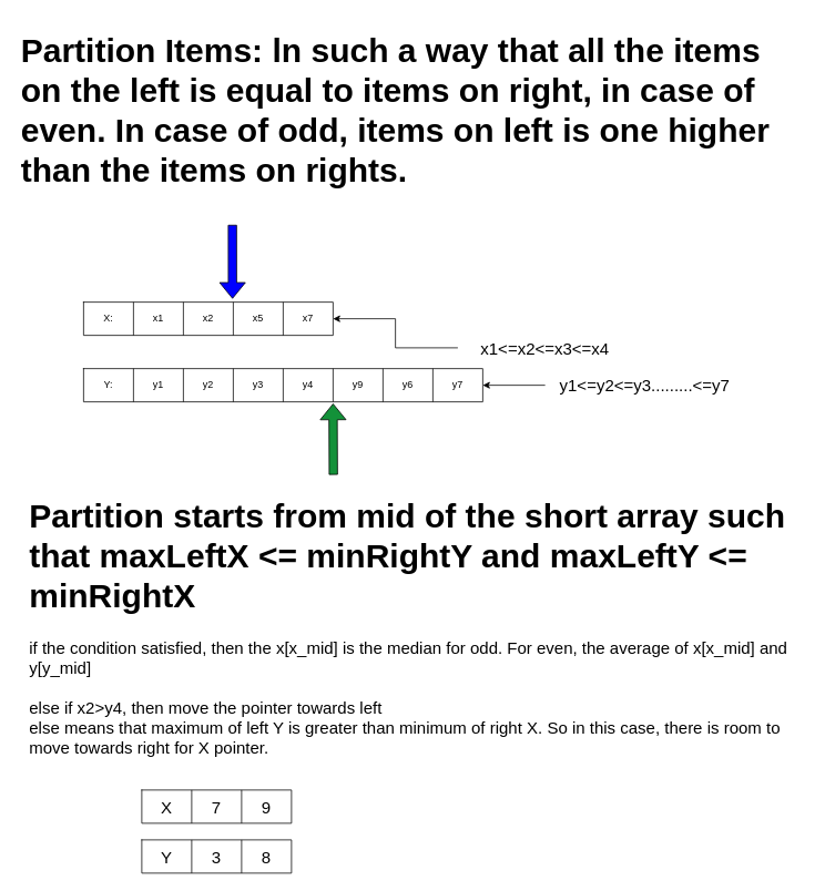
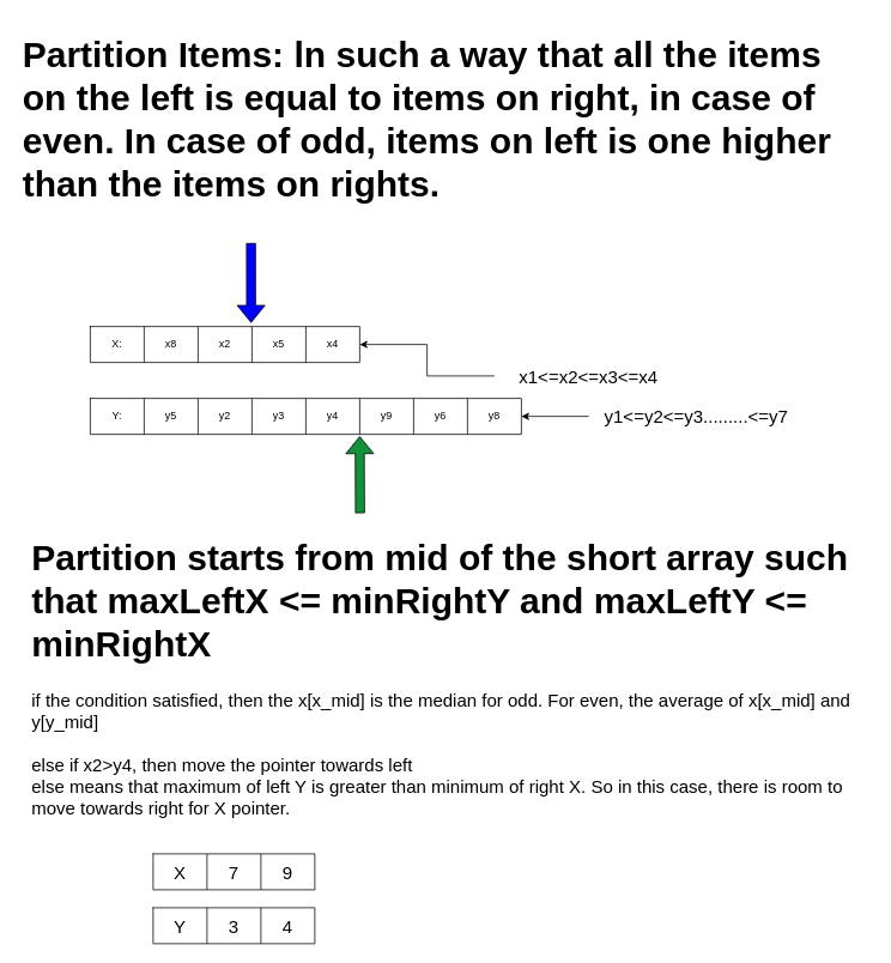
- <mxCell id="5" value="x1" style="shape=partialRectangle;html=1;whiteSpace=wrap;connectable=0;overflow=hidden;fillColor=none;top=0;left=0;bottom=0;right=0;pointerEvents=1;" parent="3" vertex="1"><mxGeometry x="60" width="60" height="40" as="geometry"><mxRectangle width="60" height="40" as="alternateBounds" /></mxGeometry></mxCell>
+ <mxCell id="5" value="x8" style="shape=partialRectangle;html=1;whiteSpace=wrap;connectable=0;overflow=hidden;fillColor=none;top=0;left=0;bottom=0;right=0;pointerEvents=1;" parent="3" vertex="1"><mxGeometry x="60" width="60" height="40" as="geometry"><mxRectangle width="60" height="40" as="alternateBounds" /></mxGeometry></mxCell>
- <mxCell id="8" value="x7" style="shape=partialRectangle;html=1;whiteSpace=wrap;connectable=0;overflow=hidden;fillColor=none;top=0;left=0;bottom=0;right=0;pointerEvents=1;" parent="3" vertex="1"><mxGeometry x="240" width="60" height="40" as="geometry"><mxRectangle width="60" height="40" as="alternateBounds" /></mxGeometry></mxCell>
+ <mxCell id="8" value="x4" style="shape=partialRectangle;html=1;whiteSpace=wrap;connectable=0;overflow=hidden;fillColor=none;top=0;left=0;bottom=0;right=0;pointerEvents=1;" parent="3" vertex="1"><mxGeometry x="240" width="60" height="40" as="geometry"><mxRectangle width="60" height="40" as="alternateBounds" /></mxGeometry></mxCell>
- <mxCell id="12" value="y1" style="shape=partialRectangle;html=1;whiteSpace=wrap;connectable=0;overflow=hidden;fillColor=none;top=0;left=0;bottom=0;right=0;pointerEvents=1;" parent="10" vertex="1"><mxGeometry x="60" width="60" height="40" as="geometry"><mxRectangle width="60" height="40" as="alternateBounds" /></mxGeometry></mxCell>
+ <mxCell id="12" value="y5" style="shape=partialRectangle;html=1;whiteSpace=wrap;connectable=0;overflow=hidden;fillColor=none;top=0;left=0;bottom=0;right=0;pointerEvents=1;" parent="10" vertex="1"><mxGeometry x="60" width="60" height="40" as="geometry"><mxRectangle width="60" height="40" as="alternateBounds" /></mxGeometry></mxCell>
- <mxCell id="18" value="y7" style="shape=partialRectangle;html=1;whiteSpace=wrap;connectable=0;overflow=hidden;fillColor=none;top=0;left=0;bottom=0;right=0;pointerEvents=1;" parent="10" vertex="1"><mxGeometry x="420" width="60" height="40" as="geometry"><mxRectangle width="60" height="40" as="alternateBounds" /></mxGeometry></mxCell>
+ <mxCell id="18" value="y8" style="shape=partialRectangle;html=1;whiteSpace=wrap;connectable=0;overflow=hidden;fillColor=none;top=0;left=0;bottom=0;right=0;pointerEvents=1;" parent="10" vertex="1"><mxGeometry x="420" width="60" height="40" as="geometry"><mxRectangle width="60" height="40" as="alternateBounds" /></mxGeometry></mxCell>
- <mxCell id="36" value="8" style="shape=partialRectangle;html=1;whiteSpace=wrap;connectable=0;overflow=hidden;fillColor=none;top=0;left=0;bottom=0;right=0;pointerEvents=1;fontSize=20;" parent="33" vertex="1"><mxGeometry x="120" width="60" height="40" as="geometry"><mxRectangle width="60" height="40" as="alternateBounds" /></mxGeometry></mxCell>
+ <mxCell id="36" value="4" style="shape=partialRectangle;html=1;whiteSpace=wrap;connectable=0;overflow=hidden;fillColor=none;top=0;left=0;bottom=0;right=0;pointerEvents=1;fontSize=20;" parent="33" vertex="1"><mxGeometry x="120" width="60" height="40" as="geometry"><mxRectangle width="60" height="40" as="alternateBounds" /></mxGeometry></mxCell>
